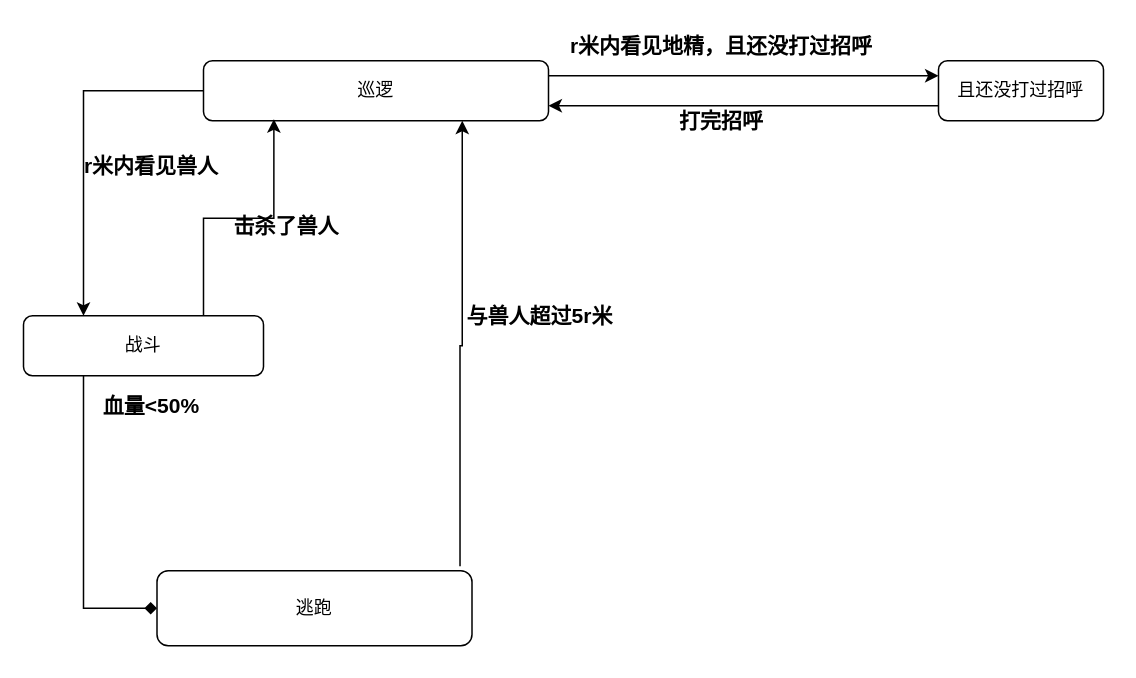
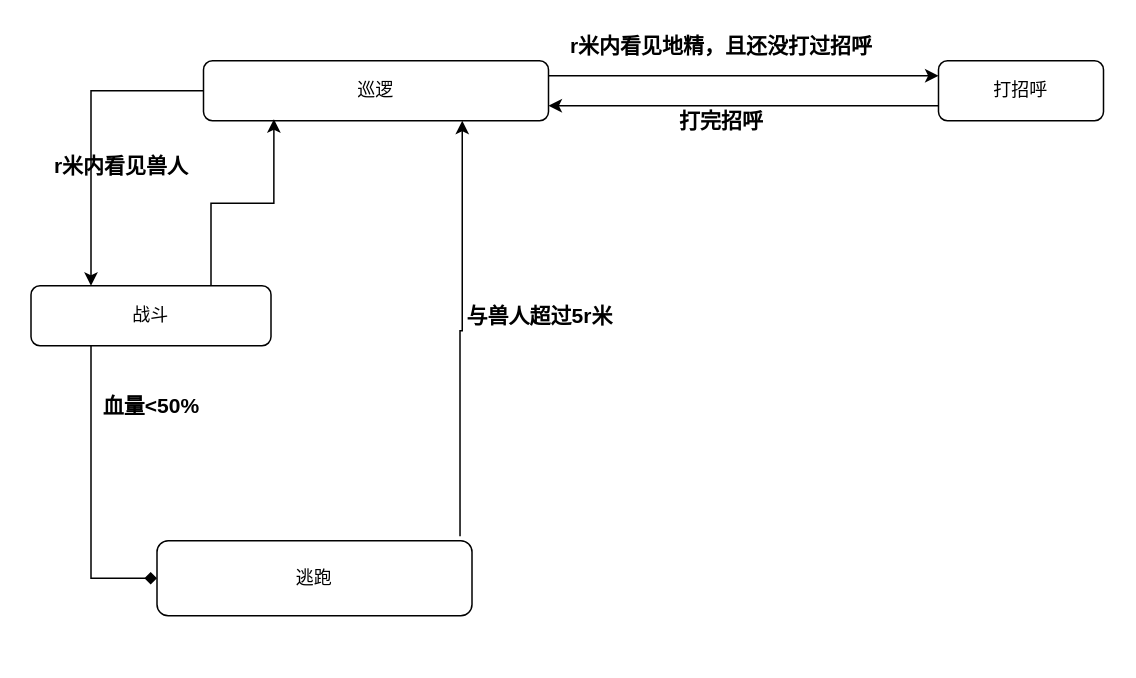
- <mxCell id="6" value="且还没打过招呼" style="rounded=1;whiteSpace=wrap;html=1;" vertex="1" parent="1"><mxGeometry x="625" y="40" width="110" height="40" as="geometry" /></mxCell>
+ <mxCell id="6" value="打招呼" style="rounded=1;whiteSpace=wrap;html=1;" vertex="1" parent="1"><mxGeometry x="625" y="40" width="110" height="40" as="geometry" /></mxCell>
- <mxCell id="10" value="r米内看见兽人" style="text;strokeColor=none;fillColor=none;html=1;fontSize=14;fontStyle=1;verticalAlign=middle;align=center;" vertex="1" parent="1"><mxGeometry x="55" y="100" width="90" height="20" as="geometry" /></mxCell>
+ <mxCell id="10" value="r米内看见兽人" style="text;strokeColor=none;fillColor=none;html=1;fontSize=14;fontStyle=1;verticalAlign=middle;align=center;" vertex="1" parent="1"><mxGeometry x="35" y="100" width="90" height="20" as="geometry" /></mxCell>
- <mxCell id="17" value="击杀了兽人" style="text;strokeColor=none;fillColor=none;html=1;fontSize=14;fontStyle=1;verticalAlign=middle;align=center;" vertex="1" parent="1"><mxGeometry x="145" y="140" width="90" height="20" as="geometry" /></mxCell>
- <mxCell id="16" value="战斗" style="rounded=1;whiteSpace=wrap;html=1;" vertex="1" parent="1"><mxGeometry x="15" y="210" width="160" height="40" as="geometry" /></mxCell>
+ <mxCell id="16" value="战斗" style="rounded=1;whiteSpace=wrap;html=1;" vertex="1" parent="1"><mxGeometry x="20" y="190" width="160" height="40" as="geometry" /></mxCell>
- <mxCell id="8" value="逃跑" style="rounded=1;whiteSpace=wrap;html=1;" vertex="1" parent="1"><mxGeometry x="104" y="380" width="210" height="50" as="geometry" /></mxCell>
+ <mxCell id="8" value="逃跑" style="rounded=1;whiteSpace=wrap;html=1;" vertex="1" parent="1"><mxGeometry x="104" y="360" width="210" height="50" as="geometry" /></mxCell>
